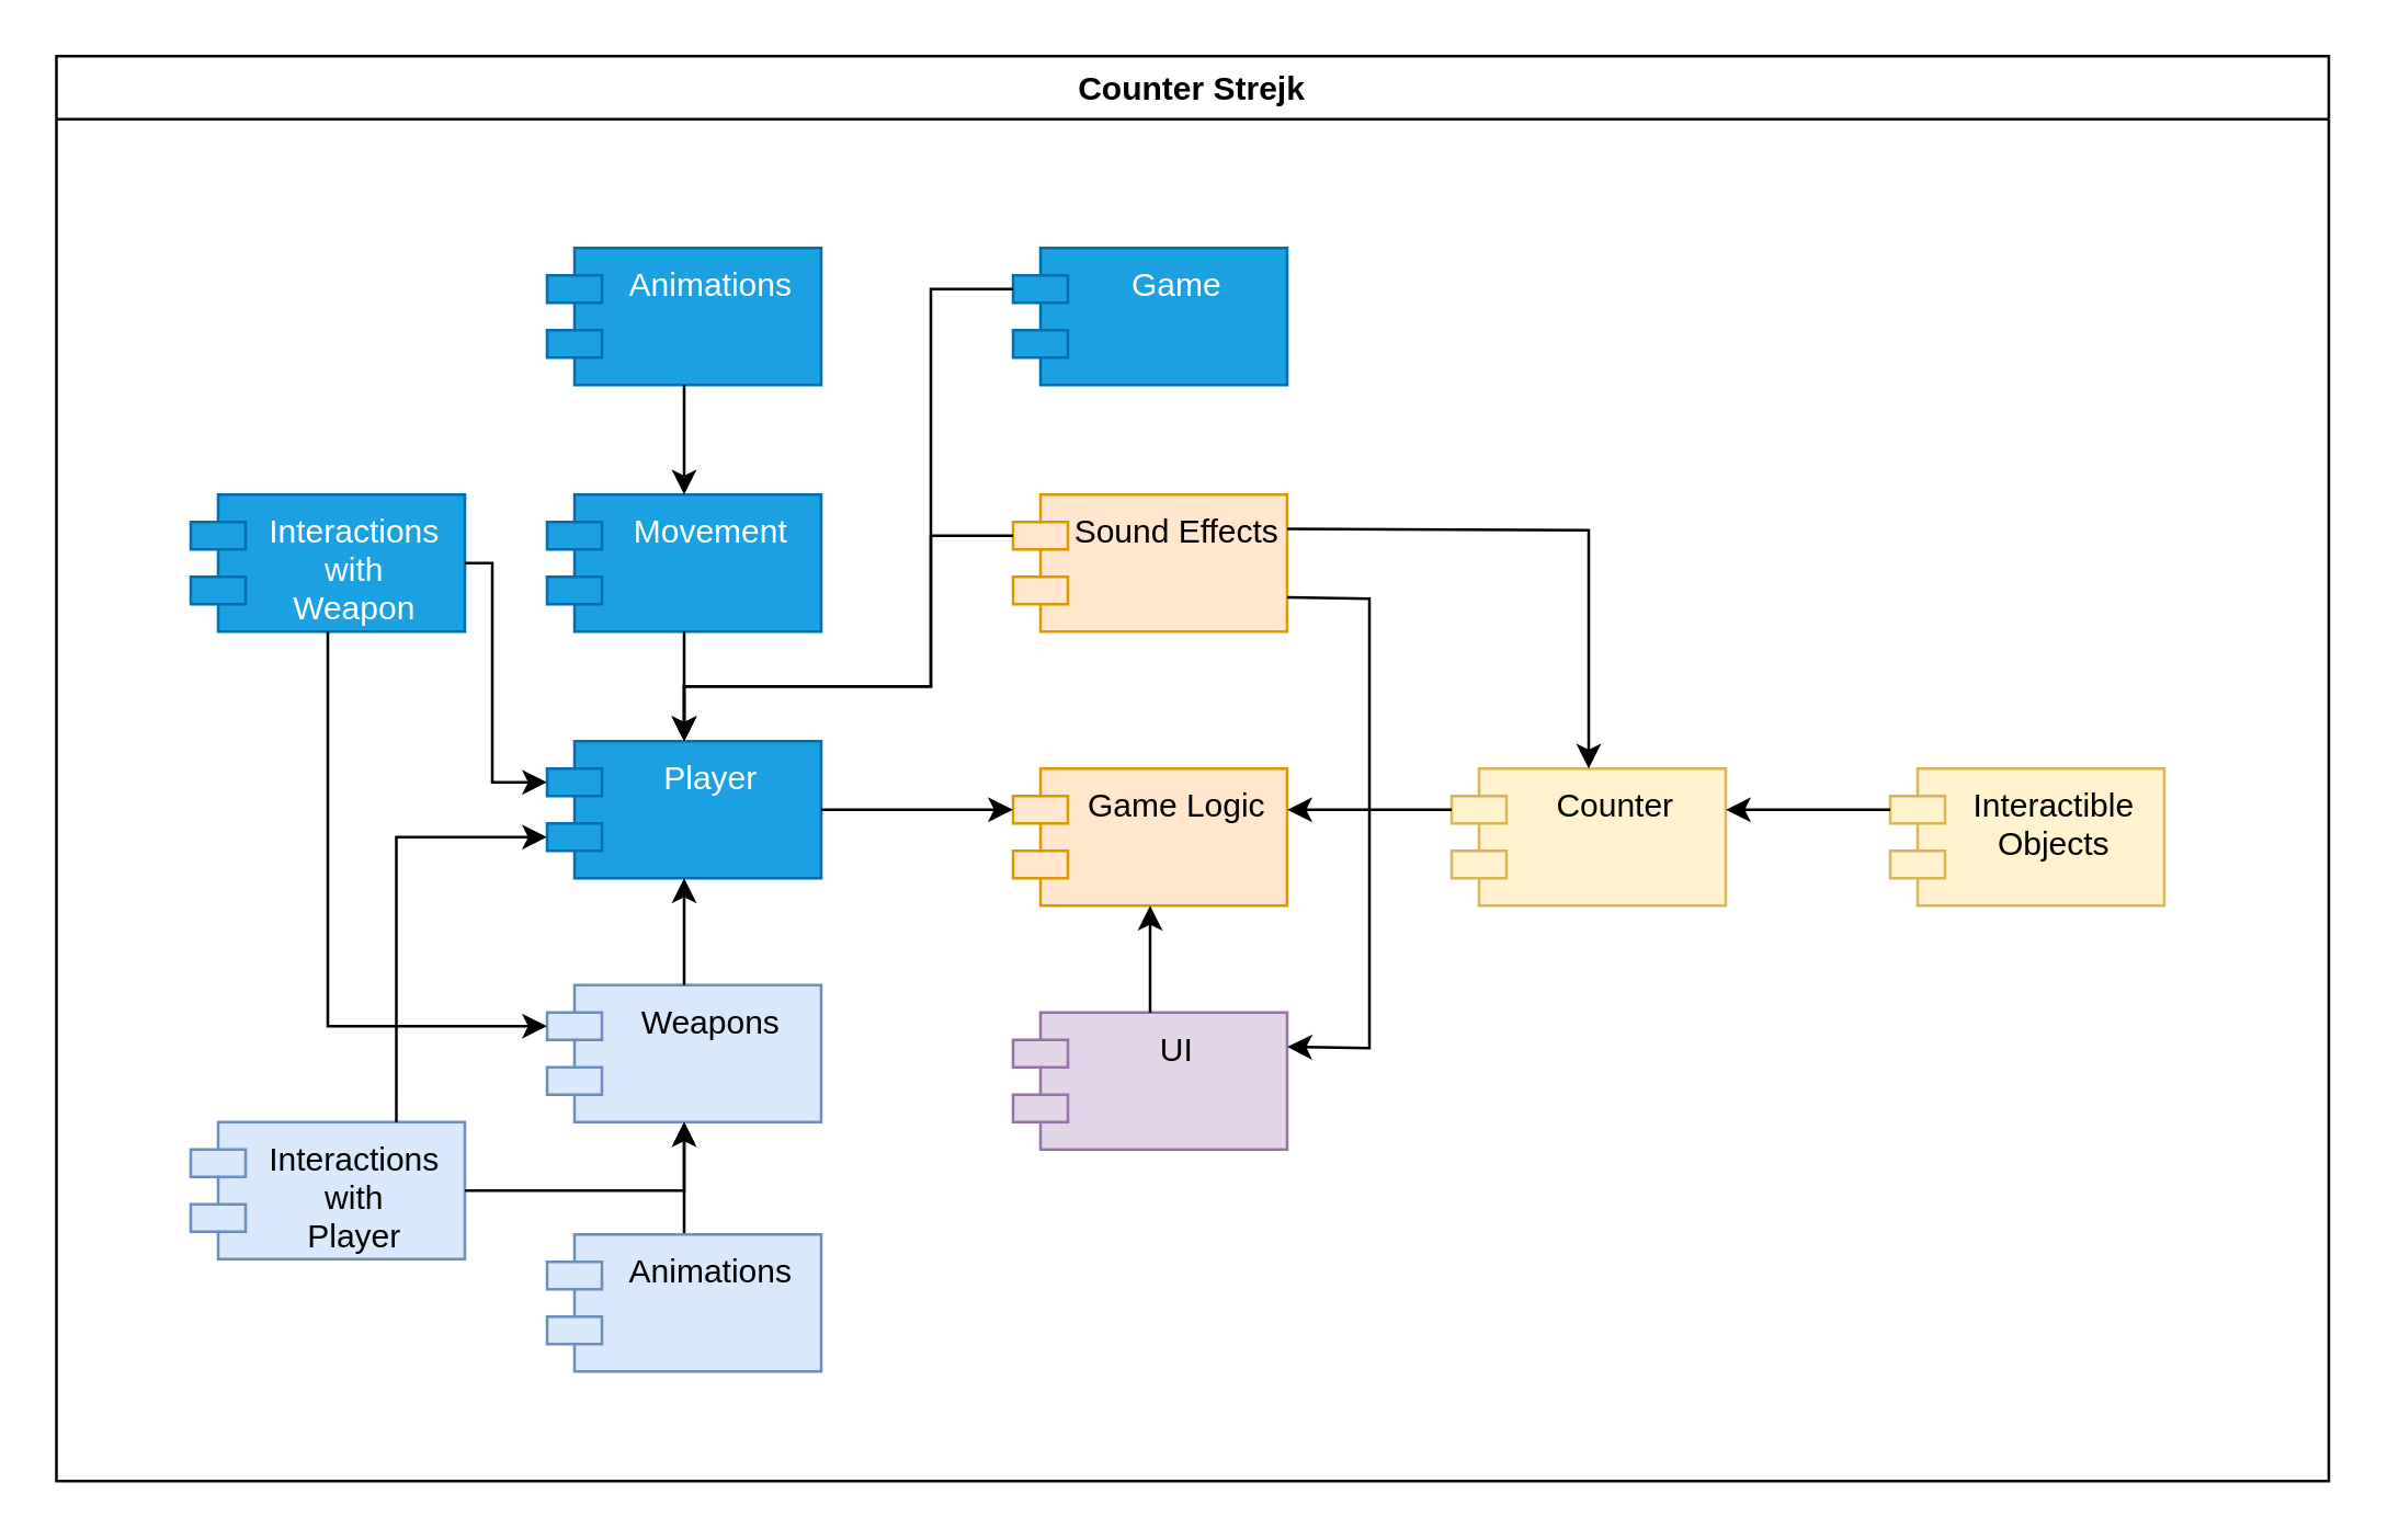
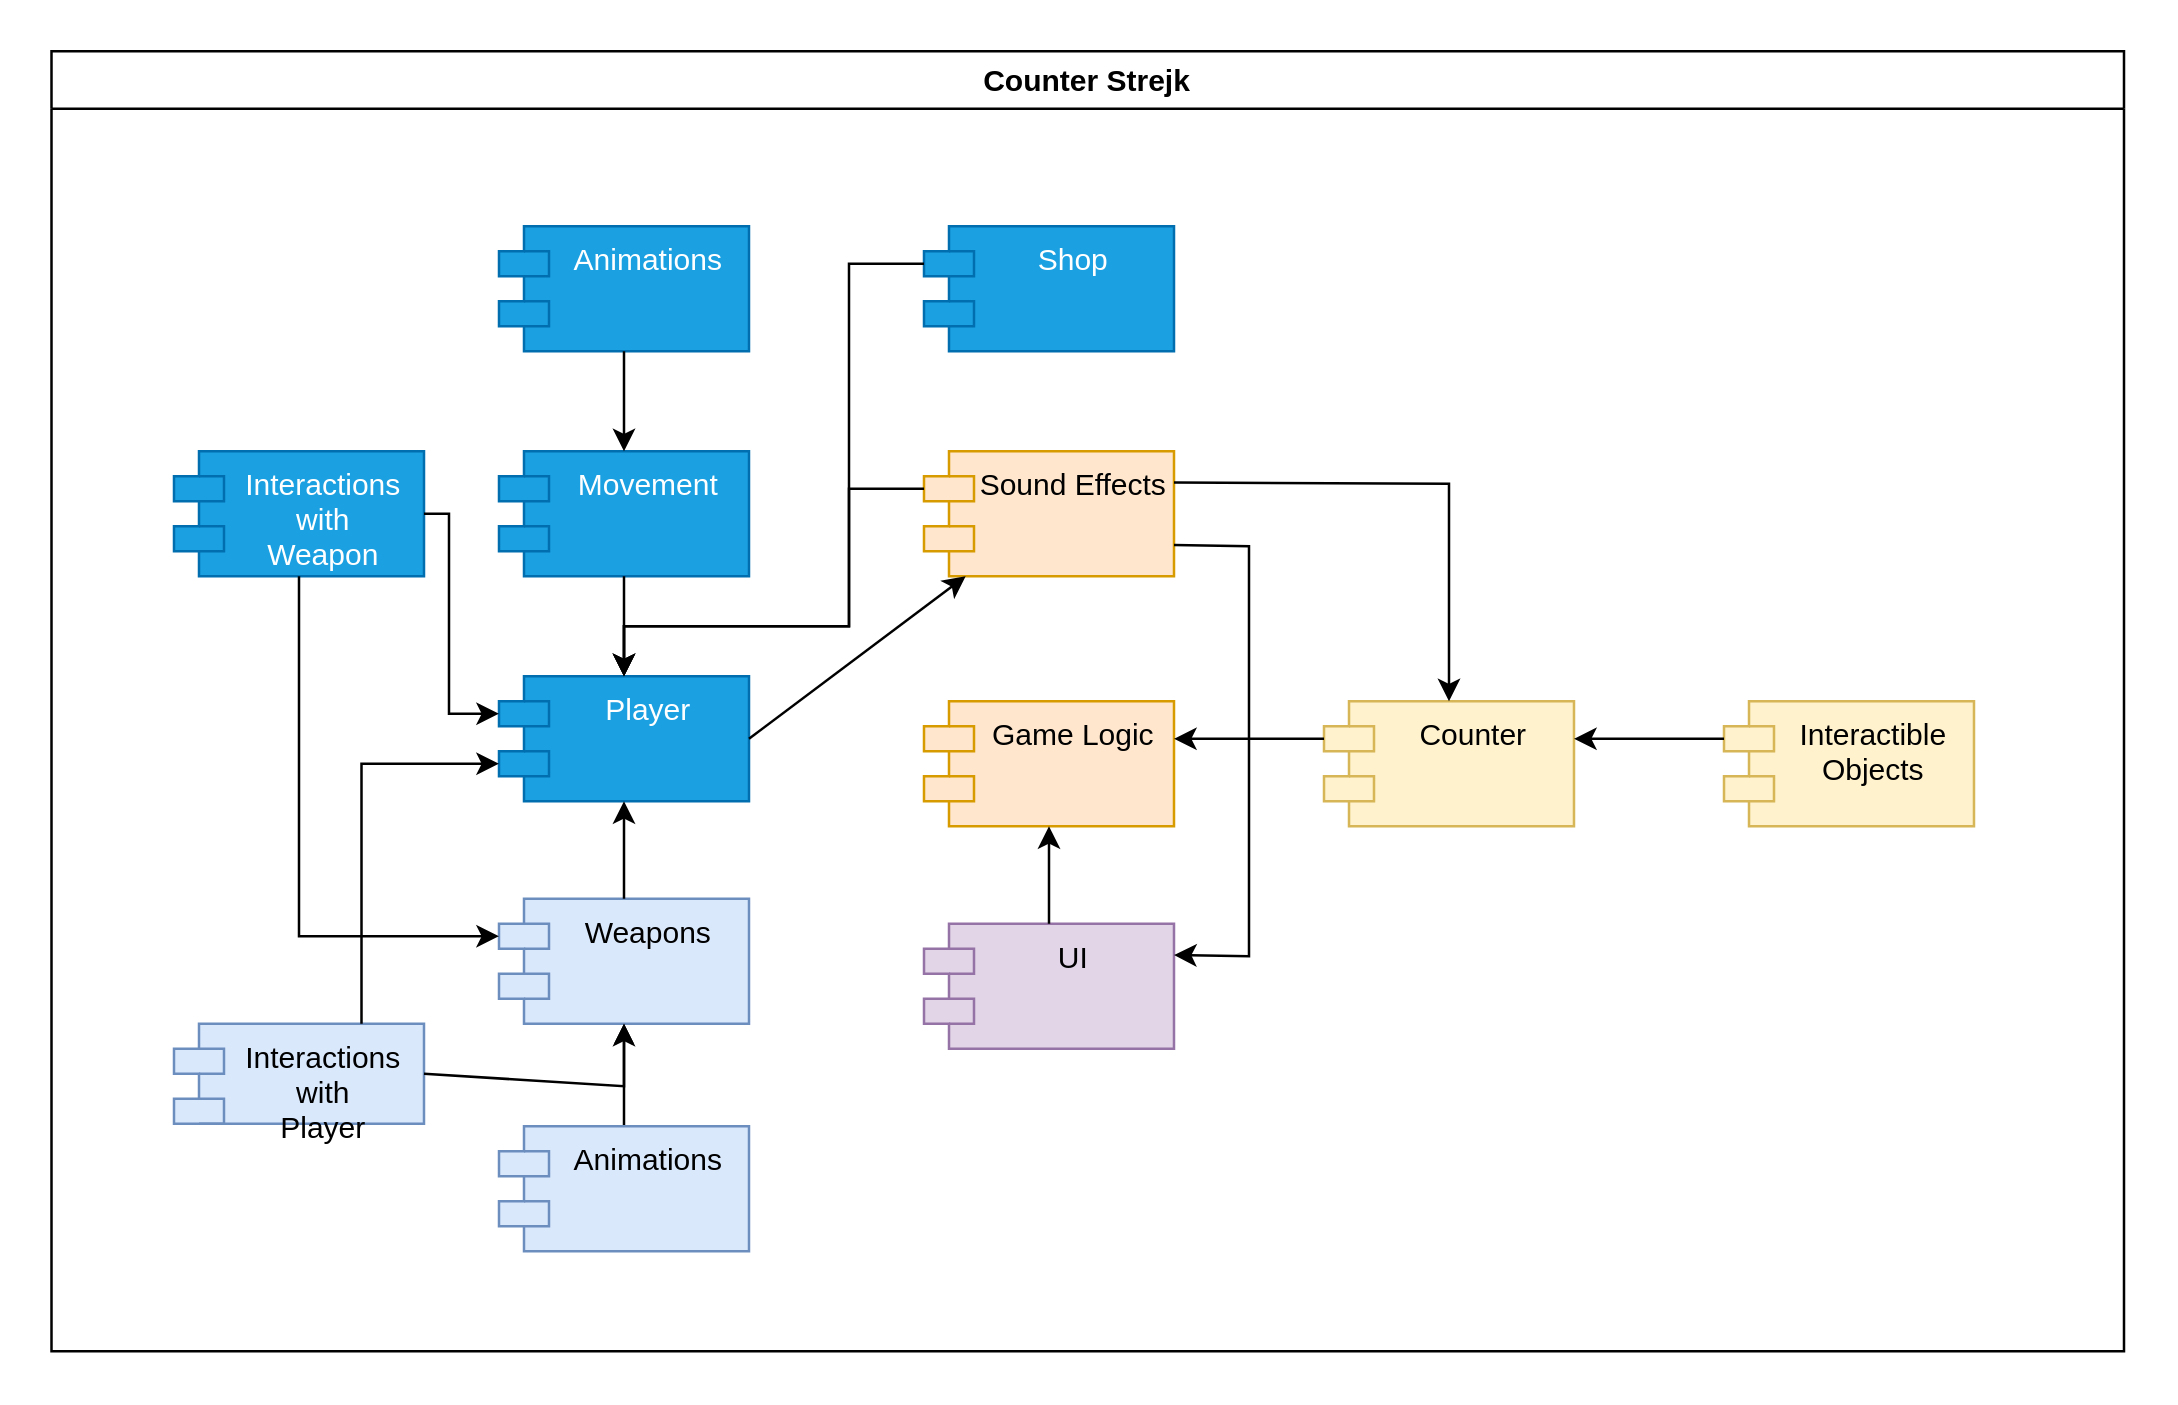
- <mxCell id="8" value="Game" style="shape=module;align=left;spacingLeft=20;align=center;verticalAlign=top;fillColor=#1ba1e2;strokeColor=#006EAF;fontColor=#ffffff;" parent="2" vertex="1"><mxGeometry x="349" y="70" width="100" height="50" as="geometry" /></mxCell>
+ <mxCell id="8" value="Shop" style="shape=module;align=left;spacingLeft=20;align=center;verticalAlign=top;fillColor=#1ba1e2;strokeColor=#006EAF;fontColor=#ffffff;" parent="2" vertex="1"><mxGeometry x="349" y="70" width="100" height="50" as="geometry" /></mxCell>
- <mxCell id="18" value="" style="endArrow=classic;html=1;rounded=0;entryX=0;entryY=0;entryDx=0;entryDy=15;entryPerimeter=0;exitX=1;exitY=0.5;exitDx=0;exitDy=0;" parent="2" source="9" target="3" edge="1"><mxGeometry width="50" height="50" relative="1" as="geometry"><mxPoint x="319" y="390" as="sourcePoint" /><mxPoint x="369" y="340" as="targetPoint" /></mxGeometry></mxCell>
+ <mxCell id="18" value="" style="endArrow=classic;html=1;rounded=0;exitX=1;exitY=0.5;exitDx=0;exitDy=0;" parent="2" source="9" target="7" edge="1"><mxGeometry width="50" height="50" relative="1" as="geometry"><mxPoint x="319" y="390" as="sourcePoint" /><mxPoint x="369" y="340" as="targetPoint" /></mxGeometry></mxCell>
- <mxCell id="15" value="Interactions&#10;with&#10;Player&#10;" style="shape=module;align=left;spacingLeft=20;align=center;verticalAlign=top;fillColor=#dae8fc;strokeColor=#6c8ebf;" parent="2" vertex="1"><mxGeometry x="49" y="389" width="100" height="50" as="geometry" /></mxCell>
+ <mxCell id="15" value="Interactions&#10;with&#10;Player&#10;" style="shape=module;align=left;spacingLeft=20;align=center;verticalAlign=top;fillColor=#dae8fc;strokeColor=#6c8ebf;" parent="2" vertex="1"><mxGeometry x="49" y="389" width="100" height="40" as="geometry" /></mxCell>
